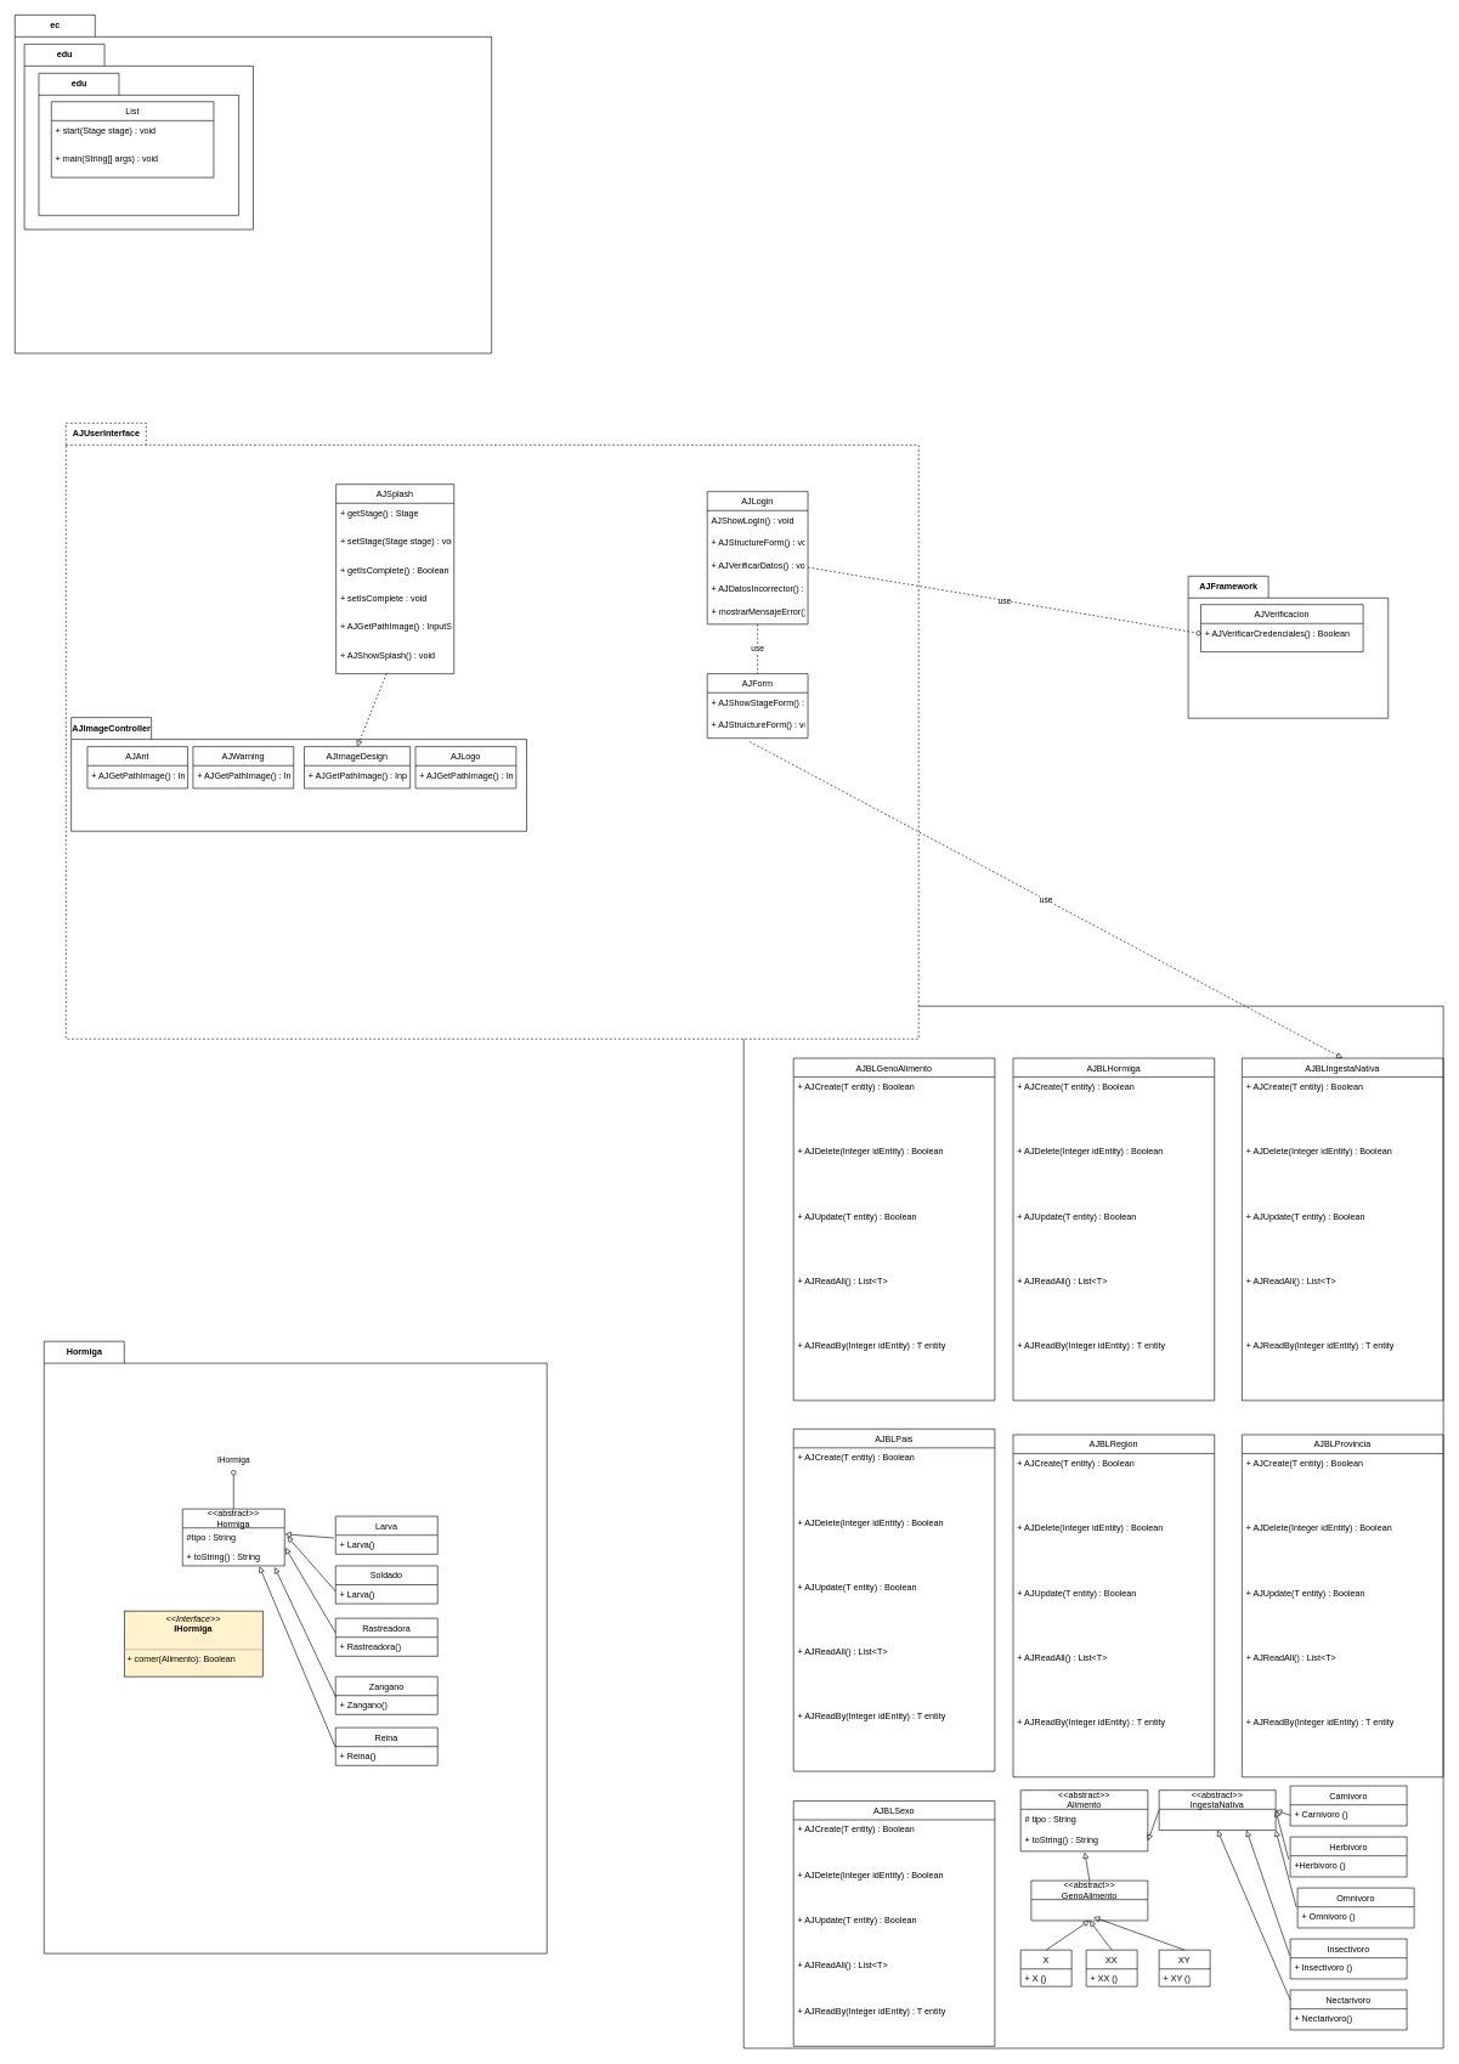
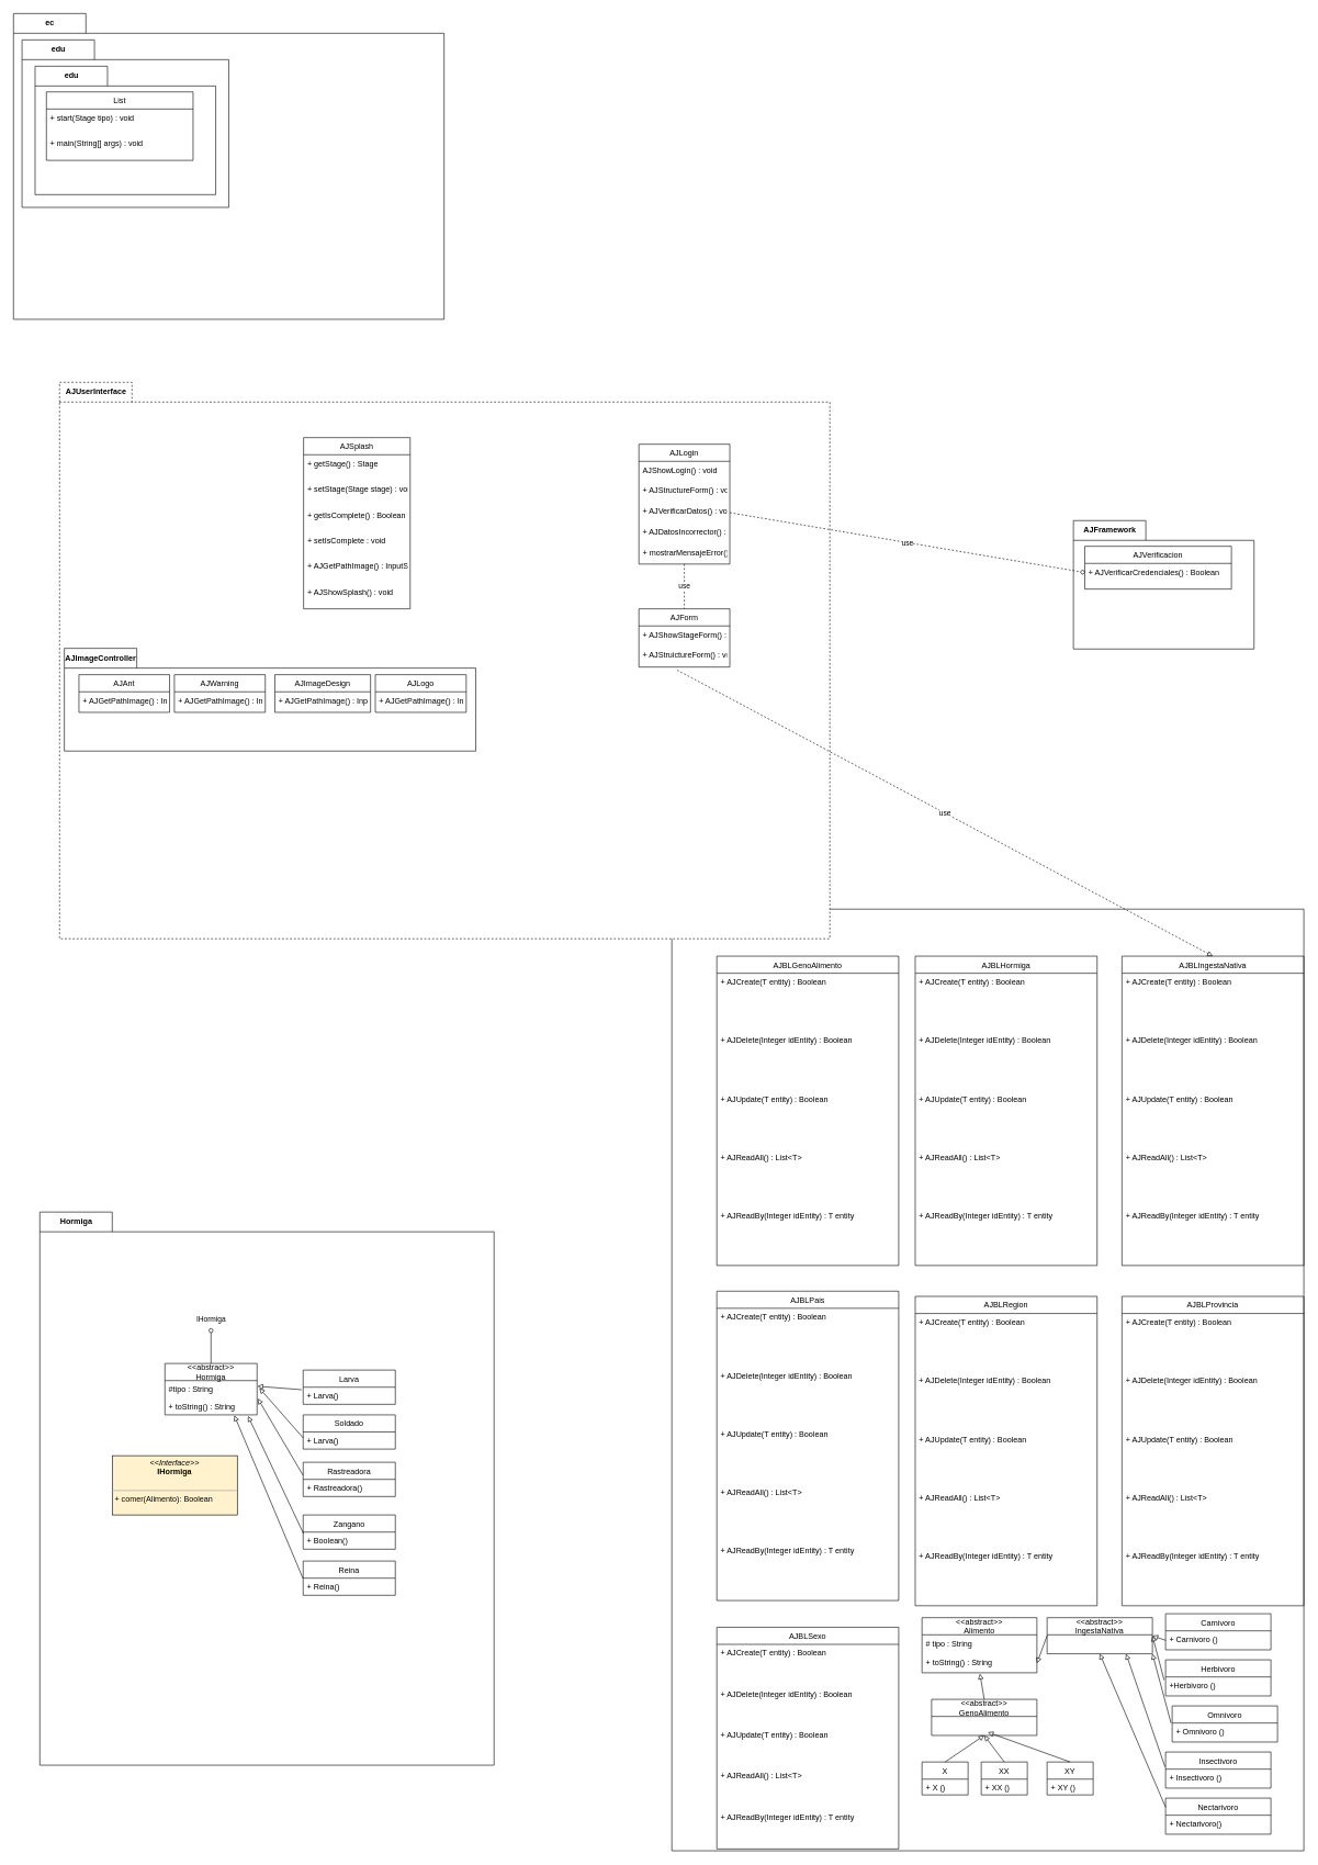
- <mxCell id="102" value="+ start(Stage stage) : void" style="text;strokeColor=none;fillColor=none;align=left;verticalAlign=top;spacingLeft=4;spacingRight=4;overflow=hidden;rotatable=0;points=[[0,0.5],[1,0.5]];portConstraint=eastwest;" parent="101" vertex="1"><mxGeometry y="26" width="222.8" height="39" as="geometry" /></mxCell>
+ <mxCell id="102" value="+ start(Stage tipo) : void" style="text;strokeColor=none;fillColor=none;align=left;verticalAlign=top;spacingLeft=4;spacingRight=4;overflow=hidden;rotatable=0;points=[[0,0.5],[1,0.5]];portConstraint=eastwest;" parent="101" vertex="1"><mxGeometry y="26" width="222.8" height="39" as="geometry" /></mxCell>
- <mxCell id="123" value="" style="endArrow=block;html=1;exitX=0.428;exitY=0.983;exitDx=0;exitDy=0;exitPerimeter=0;entryX=0.5;entryY=0;entryDx=0;entryDy=0;endFill=0;dashed=1;" parent="104" source="112" target="119" edge="1"><mxGeometry width="50" height="50" relative="1" as="geometry"><mxPoint x="327.019" y="424" as="sourcePoint" /><mxPoint x="363.354" y="374" as="targetPoint" /></mxGeometry></mxCell>
- <mxCell id="16" value="+ Zangano()" style="text;strokeColor=none;fillColor=none;align=left;verticalAlign=top;spacingLeft=4;spacingRight=4;overflow=hidden;rotatable=0;points=[[0,0.5],[1,0.5]];portConstraint=eastwest;" parent="15" vertex="1"><mxGeometry y="26" width="140" height="26" as="geometry" /></mxCell>
+ <mxCell id="16" value="+ Boolean()" style="text;strokeColor=none;fillColor=none;align=left;verticalAlign=top;spacingLeft=4;spacingRight=4;overflow=hidden;rotatable=0;points=[[0,0.5],[1,0.5]];portConstraint=eastwest;" parent="15" vertex="1"><mxGeometry y="26" width="140" height="26" as="geometry" /></mxCell>
